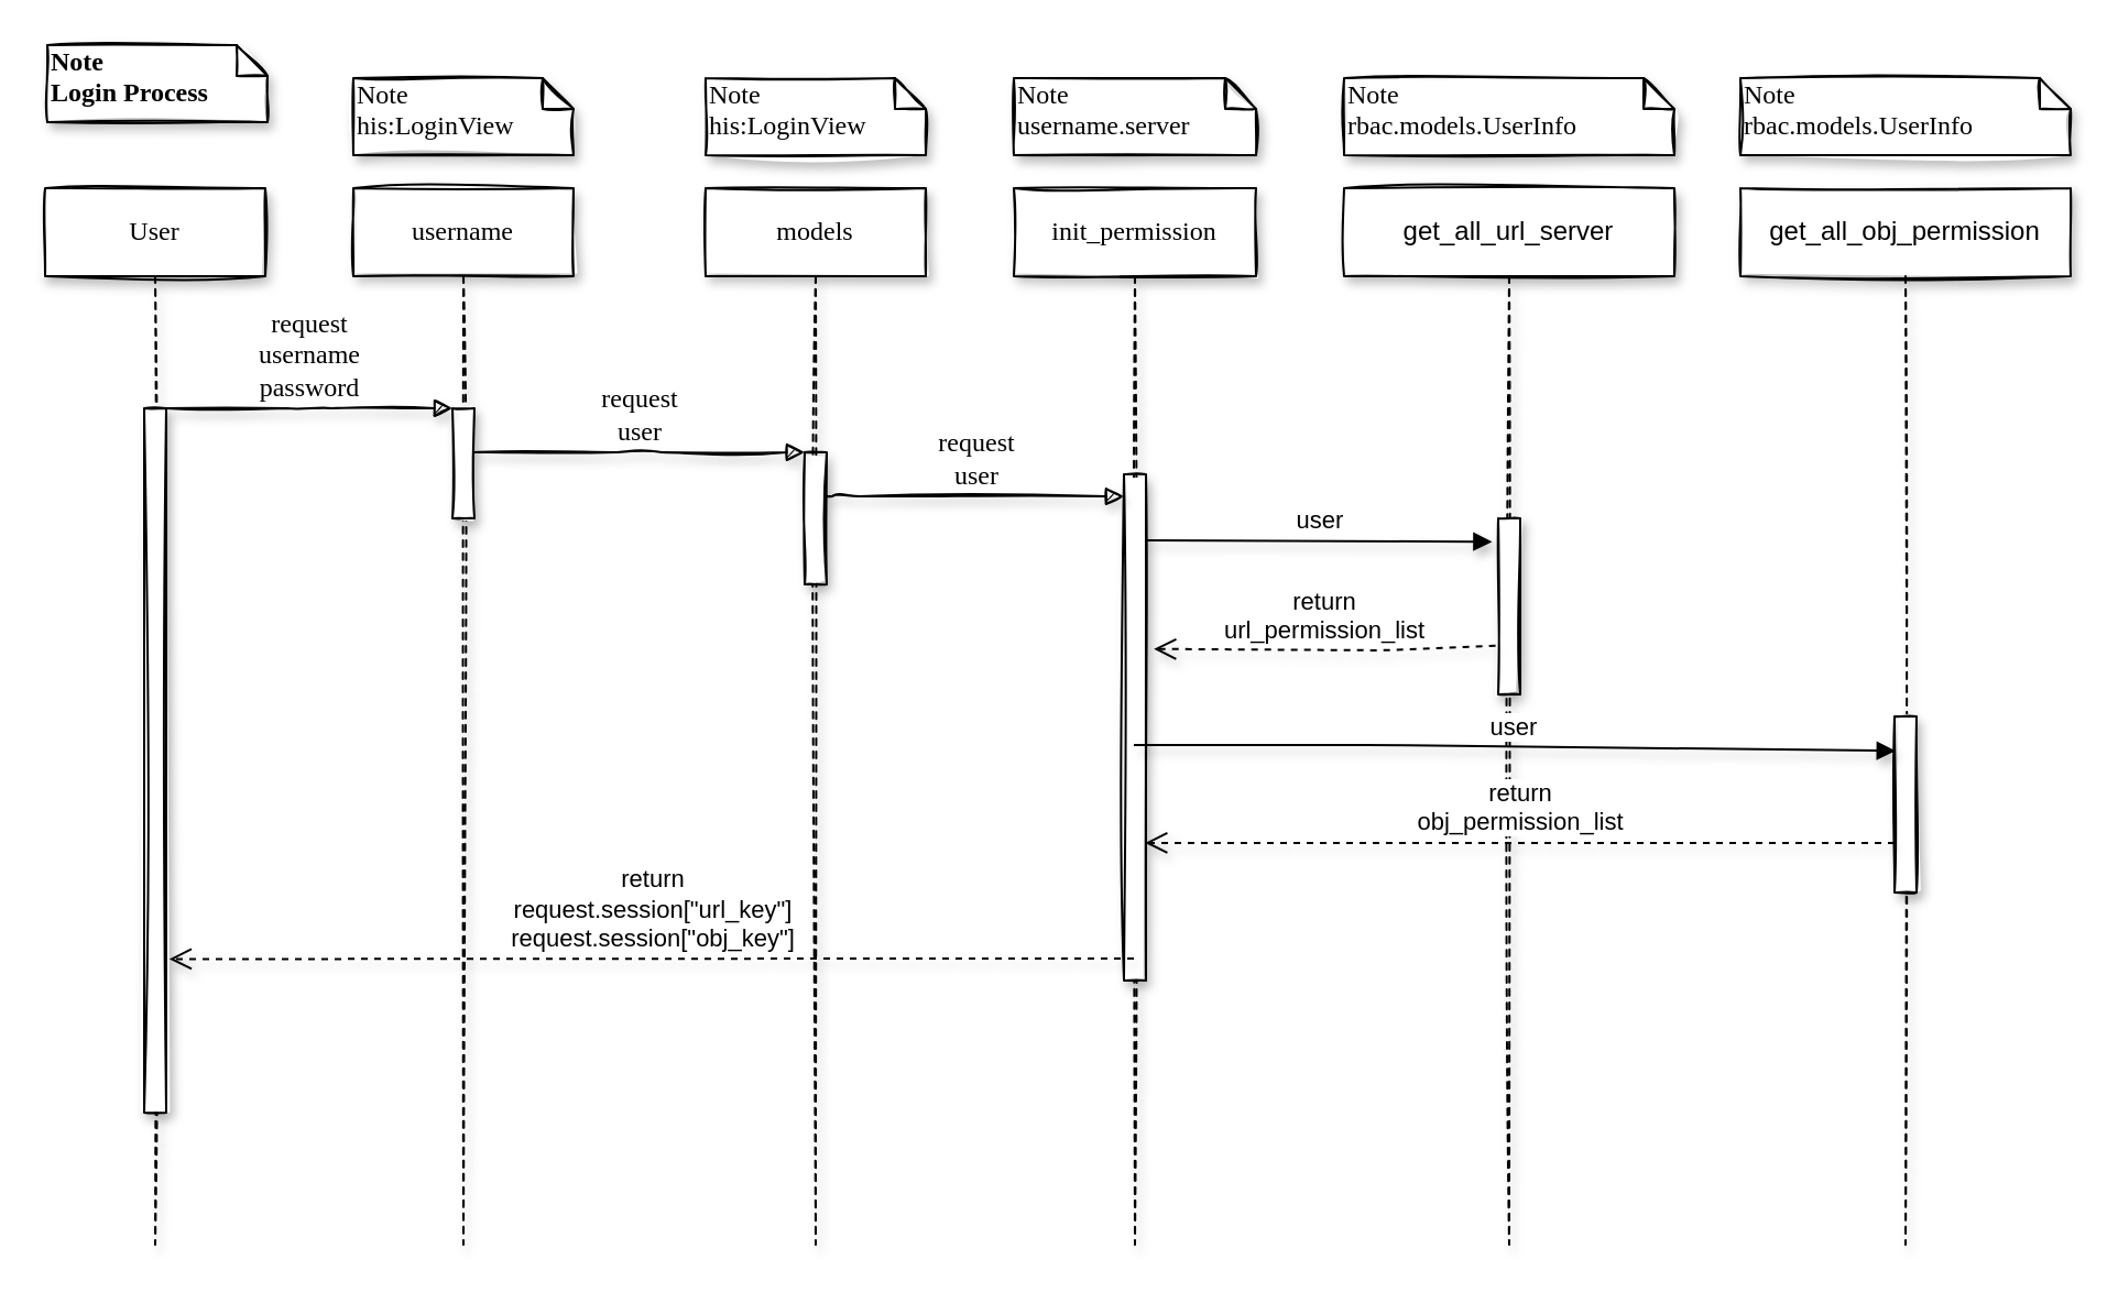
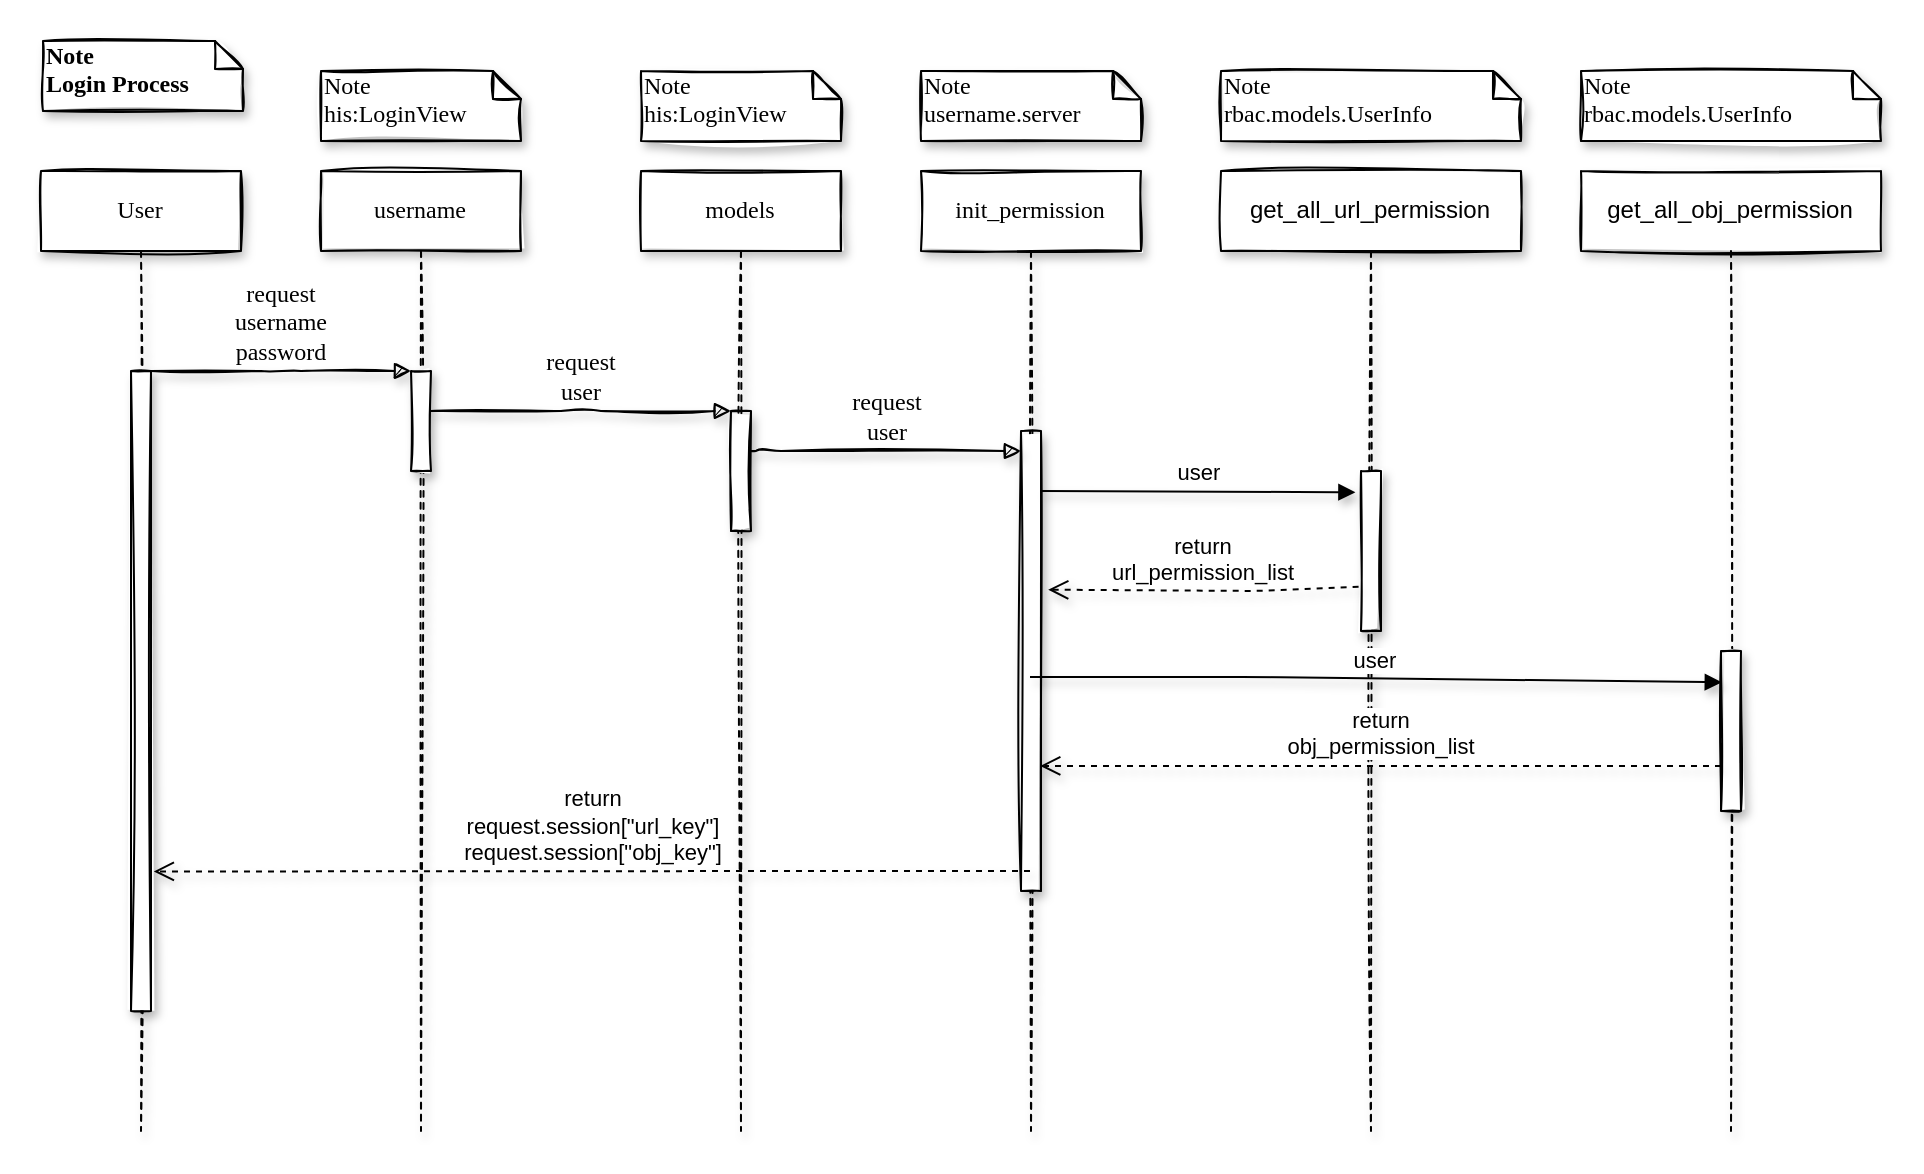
- <mxCell id="18" value="get_all_url_server" style="shape=umlLifeline;perimeter=lifelinePerimeter;whiteSpace=wrap;html=1;container=1;collapsible=0;recursiveResize=0;outlineConnect=0;shadow=1;glass=0;sketch=1;" vertex="1" parent="1"><mxGeometry x="610" y="85" width="150" height="480" as="geometry" /></mxCell>
+ <mxCell id="18" value="get_all_url_permission" style="shape=umlLifeline;perimeter=lifelinePerimeter;whiteSpace=wrap;html=1;container=1;collapsible=0;recursiveResize=0;outlineConnect=0;shadow=1;glass=0;sketch=1;" vertex="1" parent="1"><mxGeometry x="610" y="85" width="150" height="480" as="geometry" /></mxCell>
